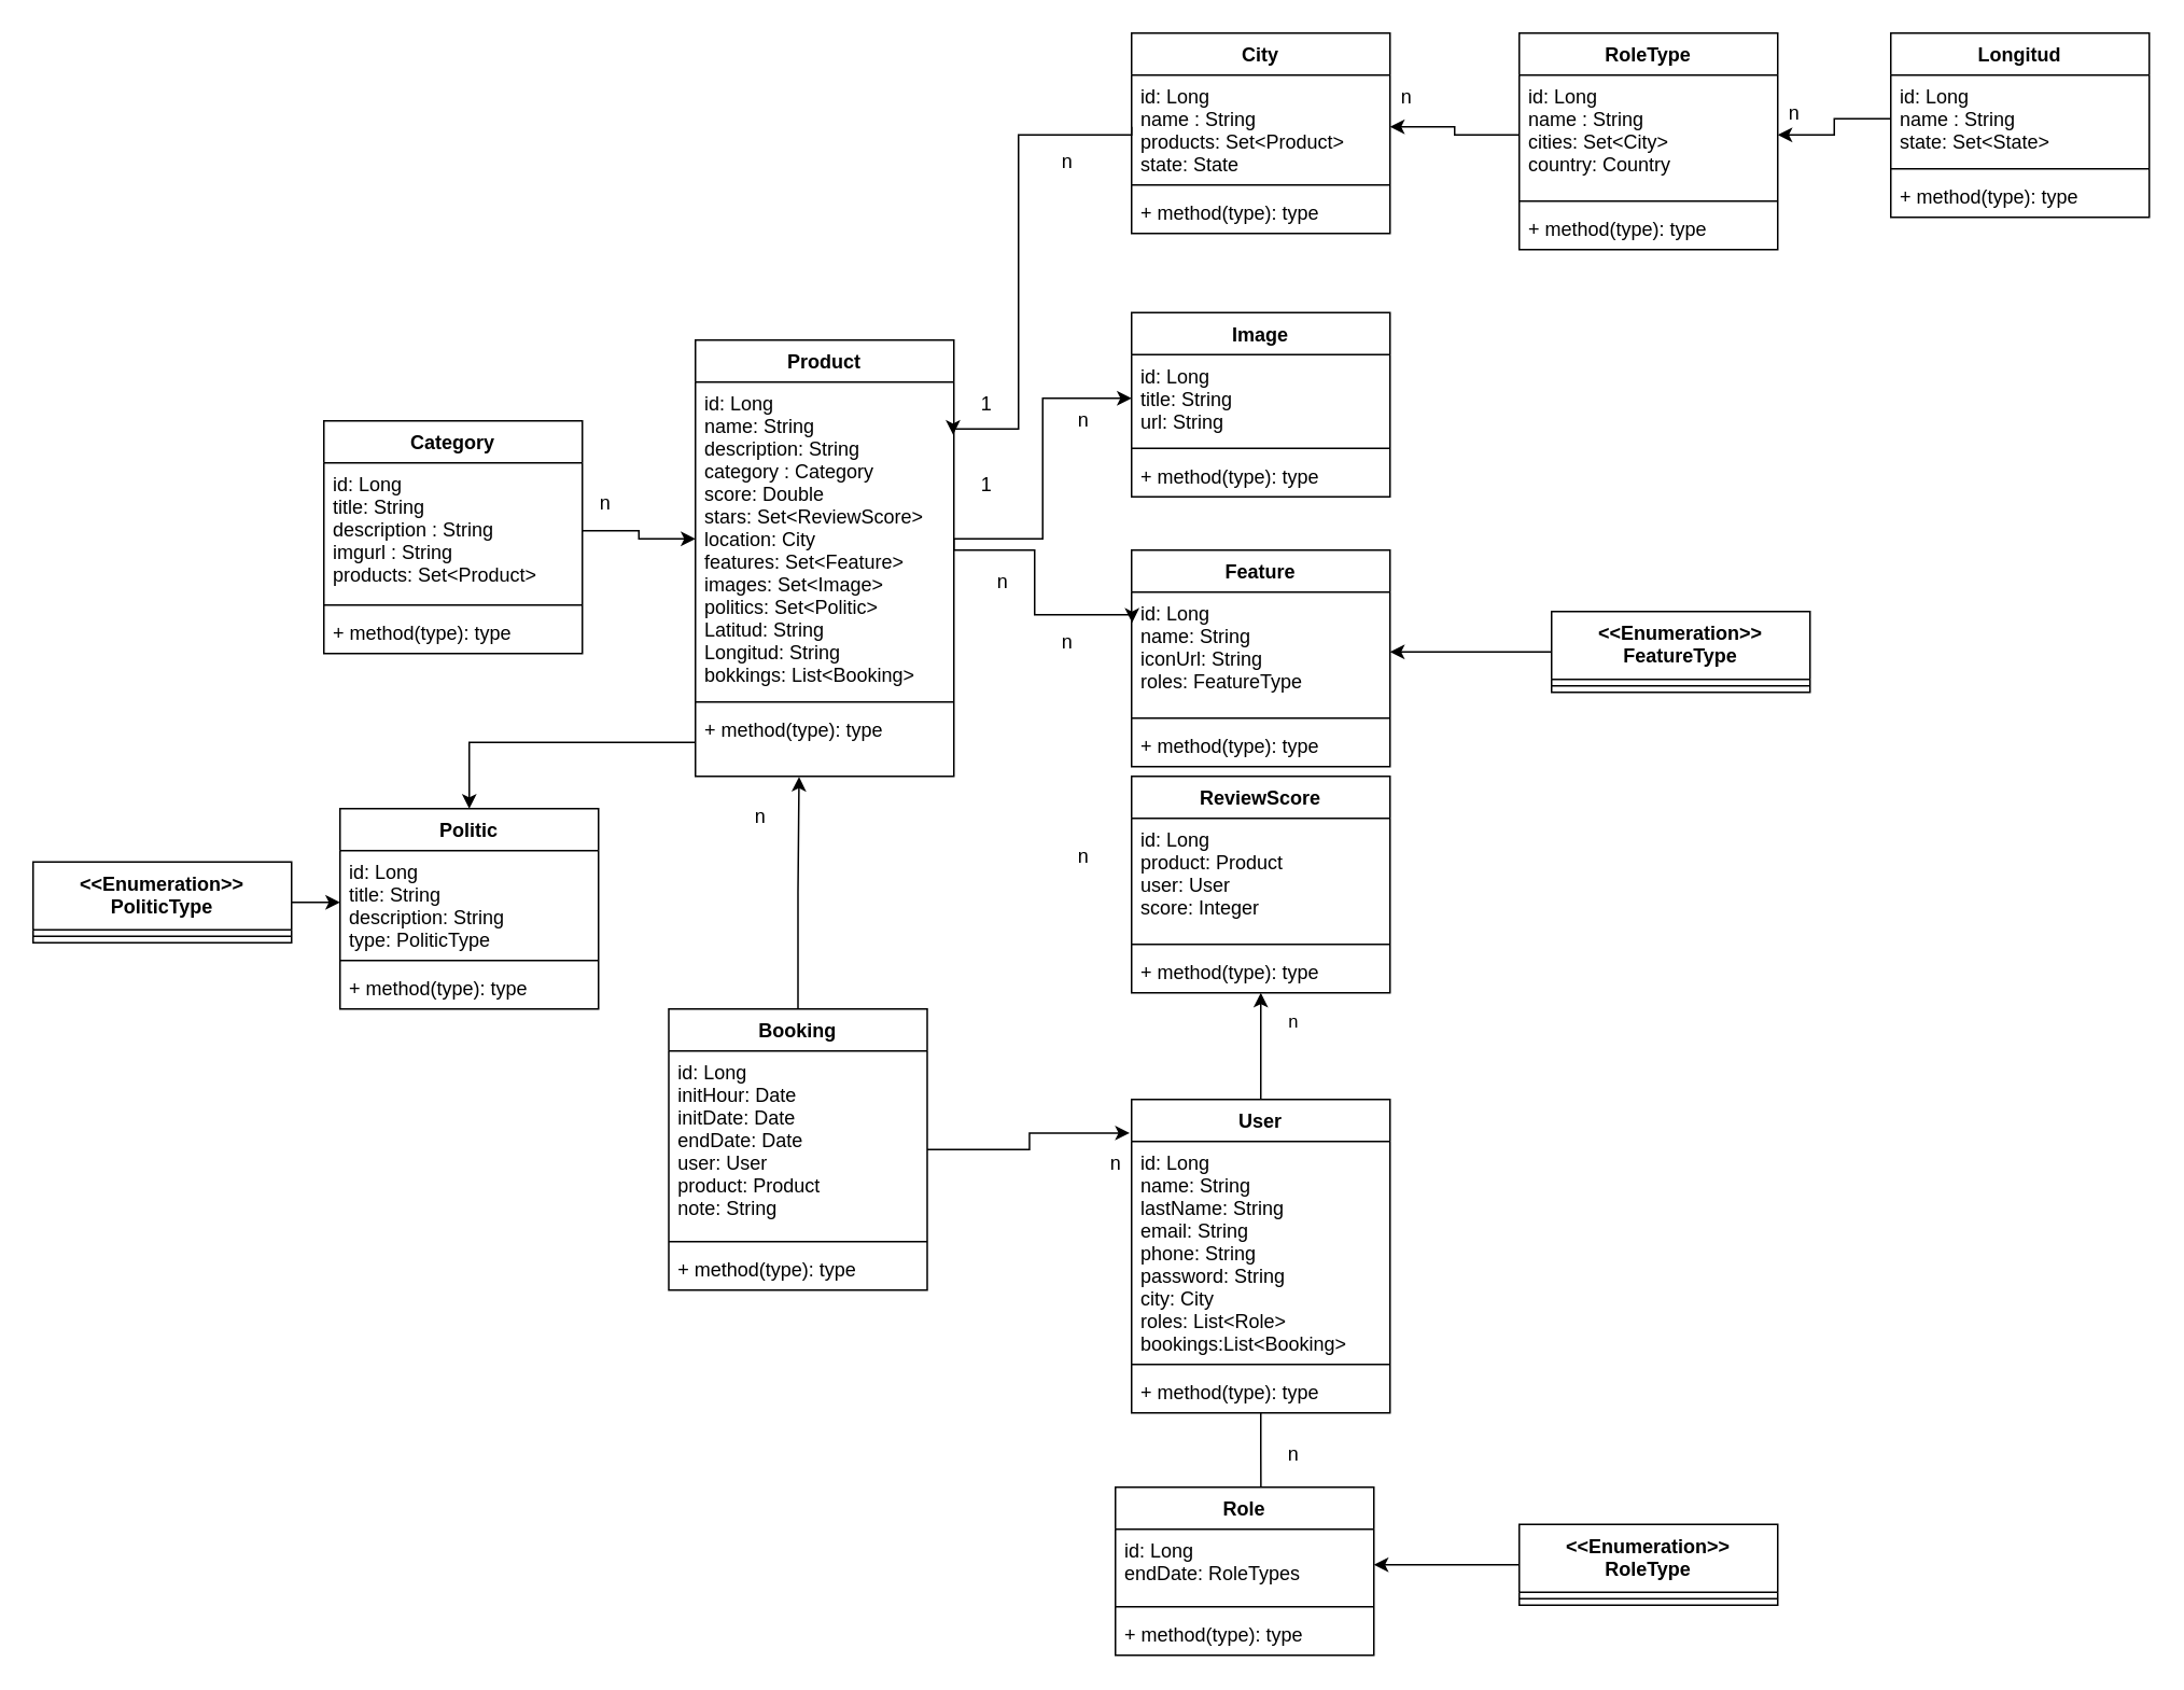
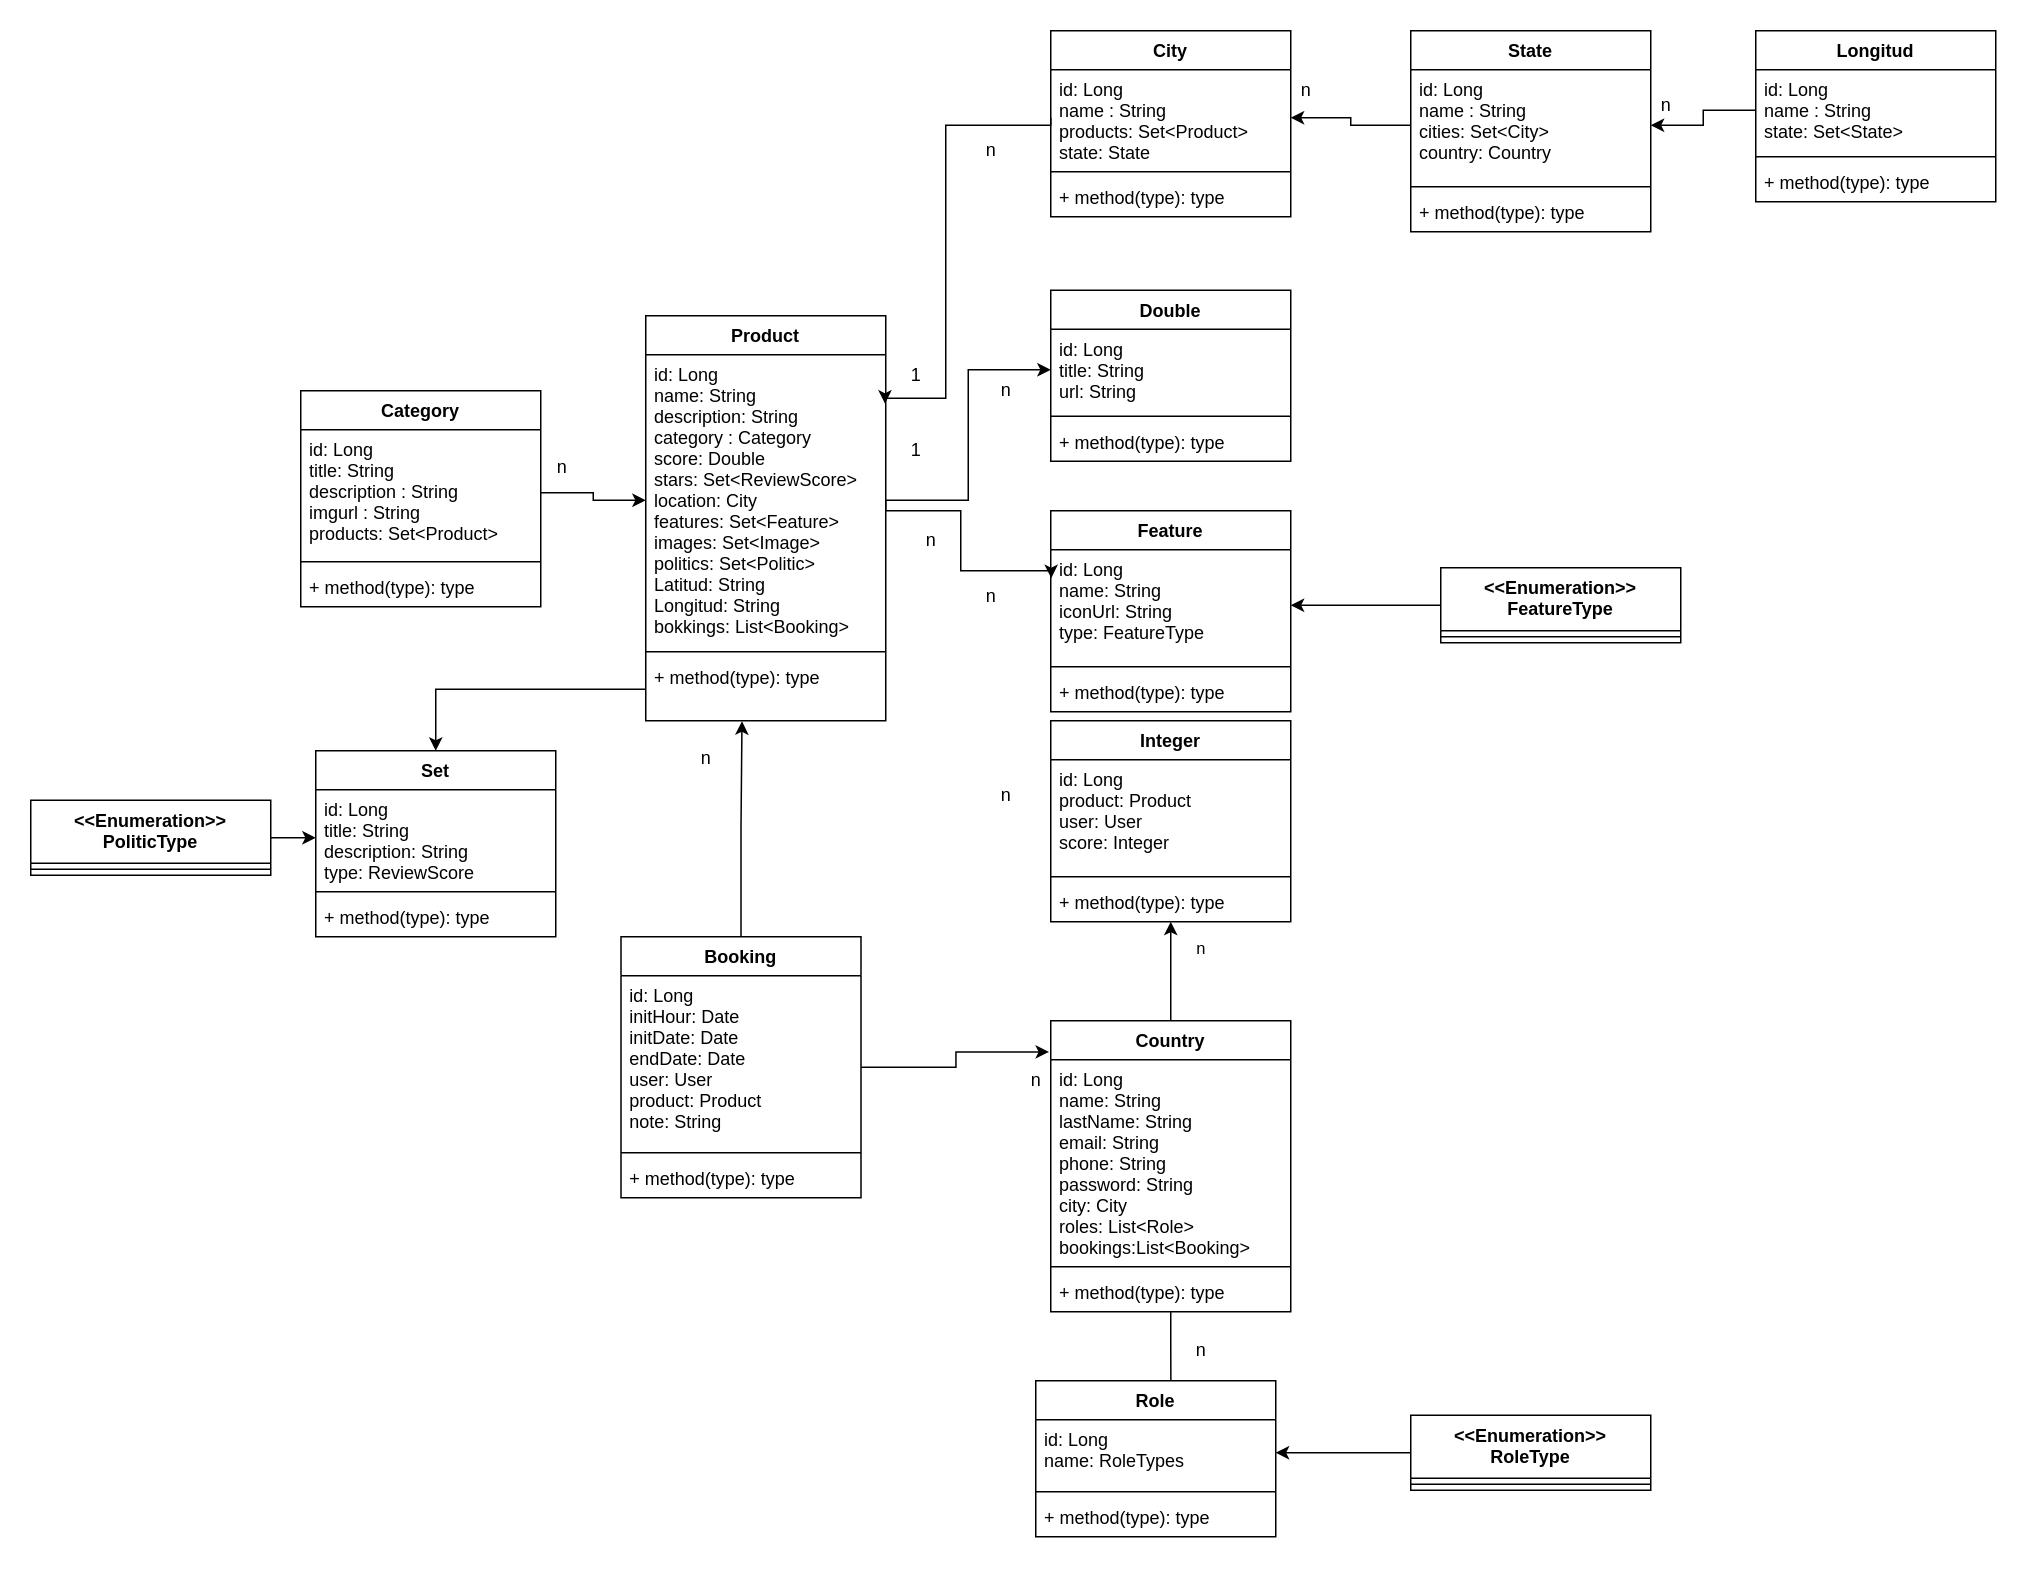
- <mxCell id="50" value="RoleType" style="swimlane;fontStyle=1;align=center;verticalAlign=top;childLayout=stackLayout;horizontal=1;startSize=26;horizontalStack=0;resizeParent=1;resizeParentMax=0;resizeLast=0;collapsible=1;marginBottom=0;" parent="1" vertex="1"><mxGeometry x="940" y="20" width="160" height="134" as="geometry" /></mxCell>
+ <mxCell id="50" value="State" style="swimlane;fontStyle=1;align=center;verticalAlign=top;childLayout=stackLayout;horizontal=1;startSize=26;horizontalStack=0;resizeParent=1;resizeParentMax=0;resizeLast=0;collapsible=1;marginBottom=0;" parent="1" vertex="1"><mxGeometry x="940" y="20" width="160" height="134" as="geometry" /></mxCell>
- <mxCell id="18" value="Image" style="swimlane;fontStyle=1;align=center;verticalAlign=top;childLayout=stackLayout;horizontal=1;startSize=26;horizontalStack=0;resizeParent=1;resizeParentMax=0;resizeLast=0;collapsible=1;marginBottom=0;" parent="1" vertex="1"><mxGeometry x="700" y="193" width="160" height="114" as="geometry" /></mxCell>
+ <mxCell id="18" value="Double" style="swimlane;fontStyle=1;align=center;verticalAlign=top;childLayout=stackLayout;horizontal=1;startSize=26;horizontalStack=0;resizeParent=1;resizeParentMax=0;resizeLast=0;collapsible=1;marginBottom=0;" parent="1" vertex="1"><mxGeometry x="700" y="193" width="160" height="114" as="geometry" /></mxCell>
- <mxCell id="11" value="id: Long&#10;name: String&#10;iconUrl: String&#10;roles: FeatureType" style="text;strokeColor=none;fillColor=none;align=left;verticalAlign=top;spacingLeft=4;spacingRight=4;overflow=hidden;rotatable=0;points=[[0,0.5],[1,0.5]];portConstraint=eastwest;" parent="10" vertex="1"><mxGeometry y="26" width="160" height="74" as="geometry" /></mxCell>
+ <mxCell id="11" value="id: Long&#10;name: String&#10;iconUrl: String&#10;type: FeatureType" style="text;strokeColor=none;fillColor=none;align=left;verticalAlign=top;spacingLeft=4;spacingRight=4;overflow=hidden;rotatable=0;points=[[0,0.5],[1,0.5]];portConstraint=eastwest;" parent="10" vertex="1"><mxGeometry y="26" width="160" height="74" as="geometry" /></mxCell>
- <mxCell id="33" value="ReviewScore" style="swimlane;fontStyle=1;align=center;verticalAlign=top;childLayout=stackLayout;horizontal=1;startSize=26;horizontalStack=0;resizeParent=1;resizeParentMax=0;resizeLast=0;collapsible=1;marginBottom=0;" parent="1" vertex="1"><mxGeometry x="700" y="480" width="160" height="134" as="geometry" /></mxCell>
+ <mxCell id="33" value="Integer" style="swimlane;fontStyle=1;align=center;verticalAlign=top;childLayout=stackLayout;horizontal=1;startSize=26;horizontalStack=0;resizeParent=1;resizeParentMax=0;resizeLast=0;collapsible=1;marginBottom=0;" parent="1" vertex="1"><mxGeometry x="700" y="480" width="160" height="134" as="geometry" /></mxCell>
- <mxCell id="38" value="Politic" style="swimlane;fontStyle=1;align=center;verticalAlign=top;childLayout=stackLayout;horizontal=1;startSize=26;horizontalStack=0;resizeParent=1;resizeParentMax=0;resizeLast=0;collapsible=1;marginBottom=0;" parent="1" vertex="1"><mxGeometry x="210" y="500" width="160" height="124" as="geometry" /></mxCell>
+ <mxCell id="38" value="Set" style="swimlane;fontStyle=1;align=center;verticalAlign=top;childLayout=stackLayout;horizontal=1;startSize=26;horizontalStack=0;resizeParent=1;resizeParentMax=0;resizeLast=0;collapsible=1;marginBottom=0;" parent="1" vertex="1"><mxGeometry x="210" y="500" width="160" height="124" as="geometry" /></mxCell>
- <mxCell id="39" value="id: Long&#10;title: String&#10;description: String&#10;type: PoliticType" style="text;strokeColor=none;fillColor=none;align=left;verticalAlign=top;spacingLeft=4;spacingRight=4;overflow=hidden;rotatable=0;points=[[0,0.5],[1,0.5]];portConstraint=eastwest;" parent="38" vertex="1"><mxGeometry y="26" width="160" height="64" as="geometry" /></mxCell>
+ <mxCell id="39" value="id: Long&#10;title: String&#10;description: String&#10;type: ReviewScore" style="text;strokeColor=none;fillColor=none;align=left;verticalAlign=top;spacingLeft=4;spacingRight=4;overflow=hidden;rotatable=0;points=[[0,0.5],[1,0.5]];portConstraint=eastwest;" parent="38" vertex="1"><mxGeometry y="26" width="160" height="64" as="geometry" /></mxCell>
- <mxCell id="45" value="User" style="swimlane;fontStyle=1;align=center;verticalAlign=top;childLayout=stackLayout;horizontal=1;startSize=26;horizontalStack=0;resizeParent=1;resizeParentMax=0;resizeLast=0;collapsible=1;marginBottom=0;" parent="1" vertex="1"><mxGeometry x="700" y="680" width="160" height="194" as="geometry" /></mxCell>
+ <mxCell id="45" value="Country" style="swimlane;fontStyle=1;align=center;verticalAlign=top;childLayout=stackLayout;horizontal=1;startSize=26;horizontalStack=0;resizeParent=1;resizeParentMax=0;resizeLast=0;collapsible=1;marginBottom=0;" parent="1" vertex="1"><mxGeometry x="700" y="680" width="160" height="194" as="geometry" /></mxCell>
- <mxCell id="63" value="id: Long&#10;endDate: RoleTypes" style="text;strokeColor=none;fillColor=none;align=left;verticalAlign=top;spacingLeft=4;spacingRight=4;overflow=hidden;rotatable=0;points=[[0,0.5],[1,0.5]];portConstraint=eastwest;" parent="62" vertex="1"><mxGeometry y="26" width="160" height="44" as="geometry" /></mxCell>
+ <mxCell id="63" value="id: Long&#10;name: RoleTypes" style="text;strokeColor=none;fillColor=none;align=left;verticalAlign=top;spacingLeft=4;spacingRight=4;overflow=hidden;rotatable=0;points=[[0,0.5],[1,0.5]];portConstraint=eastwest;" parent="62" vertex="1"><mxGeometry y="26" width="160" height="44" as="geometry" /></mxCell>
